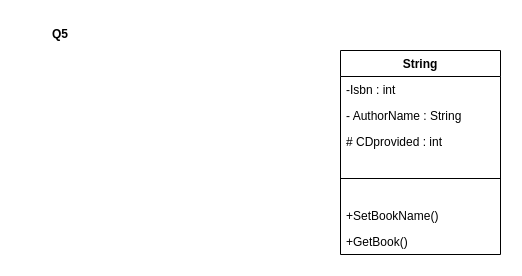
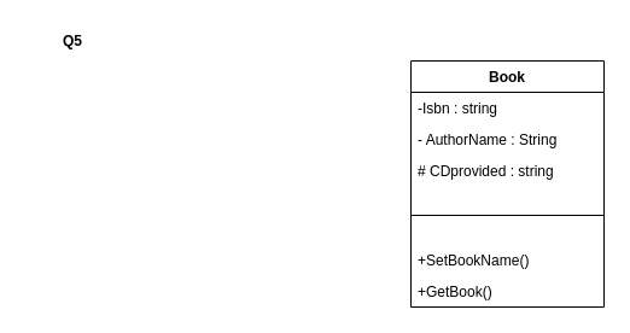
- <mxCell id="2" value="String" style="swimlane;fontStyle=1;align=center;verticalAlign=top;childLayout=stackLayout;horizontal=1;startSize=26;horizontalStack=0;resizeParent=1;resizeParentMax=0;resizeLast=0;collapsible=1;marginBottom=0;" vertex="1" parent="1"><mxGeometry x="340" y="50" width="160" height="204" as="geometry" /></mxCell>
+ <mxCell id="2" value="Book" style="swimlane;fontStyle=1;align=center;verticalAlign=top;childLayout=stackLayout;horizontal=1;startSize=26;horizontalStack=0;resizeParent=1;resizeParentMax=0;resizeLast=0;collapsible=1;marginBottom=0;" vertex="1" parent="1"><mxGeometry x="340" y="50" width="160" height="204" as="geometry" /></mxCell>
- <mxCell id="3" value="-Isbn : int " style="text;strokeColor=none;fillColor=none;align=left;verticalAlign=top;spacingLeft=4;spacingRight=4;overflow=hidden;rotatable=0;points=[[0,0.5],[1,0.5]];portConstraint=eastwest;" vertex="1" parent="2"><mxGeometry y="26" width="160" height="26" as="geometry" /></mxCell>
+ <mxCell id="3" value="-Isbn : string " style="text;strokeColor=none;fillColor=none;align=left;verticalAlign=top;spacingLeft=4;spacingRight=4;overflow=hidden;rotatable=0;points=[[0,0.5],[1,0.5]];portConstraint=eastwest;" vertex="1" parent="2"><mxGeometry y="26" width="160" height="26" as="geometry" /></mxCell>
- <mxCell id="5" value="# CDprovided : int" style="text;strokeColor=none;fillColor=none;align=left;verticalAlign=top;spacingLeft=4;spacingRight=4;overflow=hidden;rotatable=0;points=[[0,0.5],[1,0.5]];portConstraint=eastwest;" vertex="1" parent="2"><mxGeometry y="78" width="160" height="26" as="geometry" /></mxCell>
+ <mxCell id="5" value="# CDprovided : string" style="text;strokeColor=none;fillColor=none;align=left;verticalAlign=top;spacingLeft=4;spacingRight=4;overflow=hidden;rotatable=0;points=[[0,0.5],[1,0.5]];portConstraint=eastwest;" vertex="1" parent="2"><mxGeometry y="78" width="160" height="26" as="geometry" /></mxCell>
